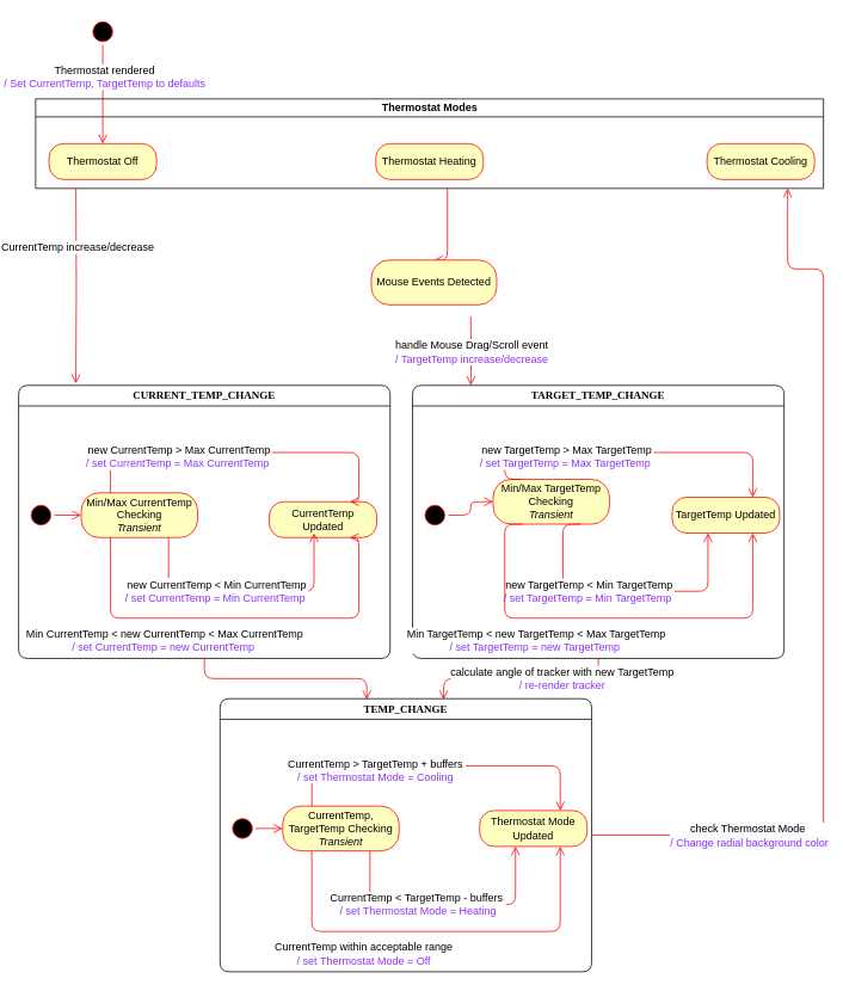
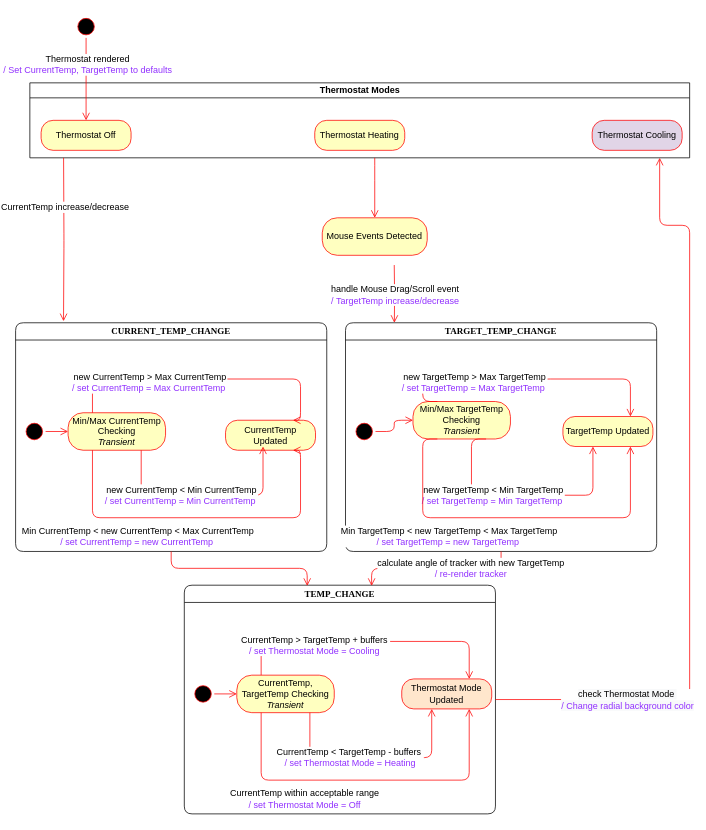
- <mxCell id="7" value="Thermostat Cooling" style="rounded=1;whiteSpace=wrap;html=1;arcSize=40;fontColor=#000000;fillColor=#ffffc0;strokeColor=#ff0000;" vertex="1" parent="1"><mxGeometry x="789" y="160" width="120" height="40" as="geometry" /></mxCell>
+ <mxCell id="7" value="Thermostat Cooling" style="rounded=1;whiteSpace=wrap;html=1;arcSize=40;fontColor=#000000;fillColor=#e1d5e7;strokeColor=#ff0000;" vertex="1" parent="1"><mxGeometry x="789" y="160" width="120" height="40" as="geometry" /></mxCell>
- <mxCell id="10" value="Mouse Events Detected" style="rounded=1;whiteSpace=wrap;html=1;arcSize=40;fontColor=#000000;fillColor=#ffffc0;strokeColor=#ff0000;" vertex="1" parent="1"><mxGeometry x="414" y="290" width="140" height="50" as="geometry" /></mxCell>
+ <mxCell id="10" value="Mouse Events Detected" style="rounded=1;whiteSpace=wrap;html=1;arcSize=40;fontColor=#000000;fillColor=#ffffc0;strokeColor=#ff0000;" vertex="1" parent="1"><mxGeometry x="429" y="290" width="140" height="50" as="geometry" /></mxCell>
- <mxCell id="28" value="Thermostat Mode Updated" style="rounded=1;whiteSpace=wrap;html=1;arcSize=40;fontColor=#000000;fillColor=#ffffc0;strokeColor=#ff0000;" vertex="1" parent="24"><mxGeometry x="290" y="125" width="120" height="40" as="geometry" /></mxCell>
+ <mxCell id="28" value="Thermostat Mode Updated" style="rounded=1;whiteSpace=wrap;html=1;arcSize=40;fontColor=#000000;fillColor=#ffe6cc;strokeColor=#ff0000;" vertex="1" parent="24"><mxGeometry x="290" y="125" width="120" height="40" as="geometry" /></mxCell>
